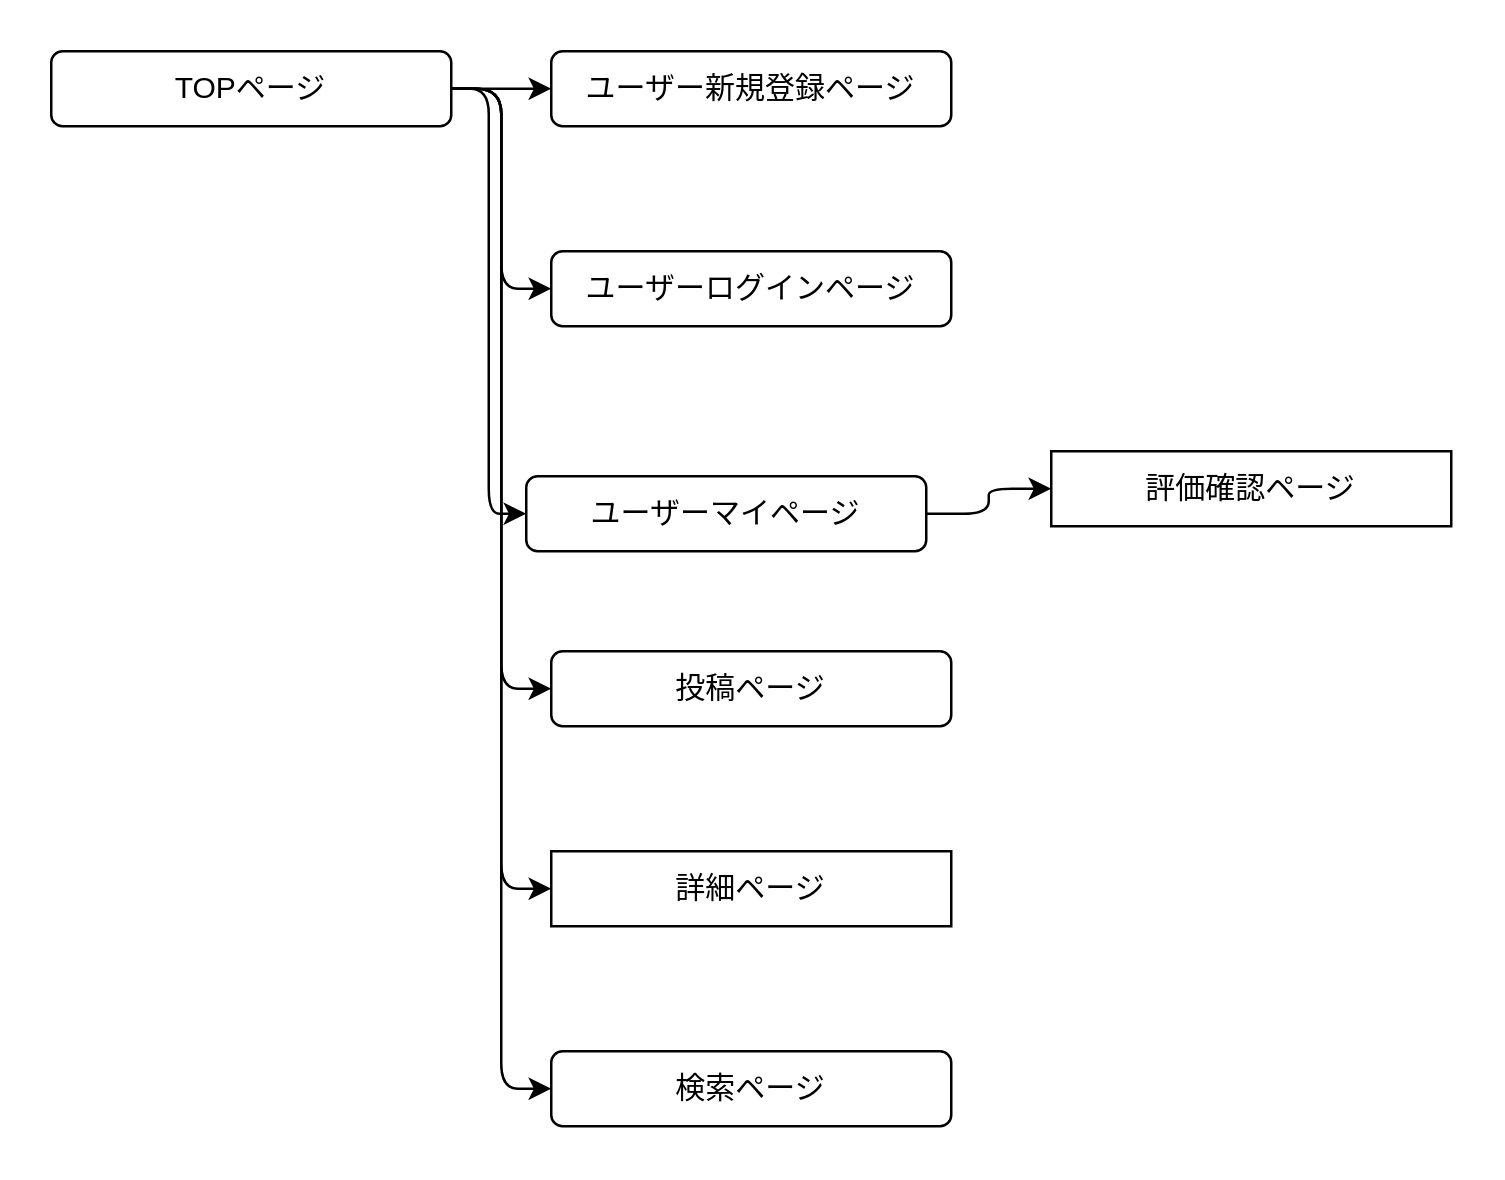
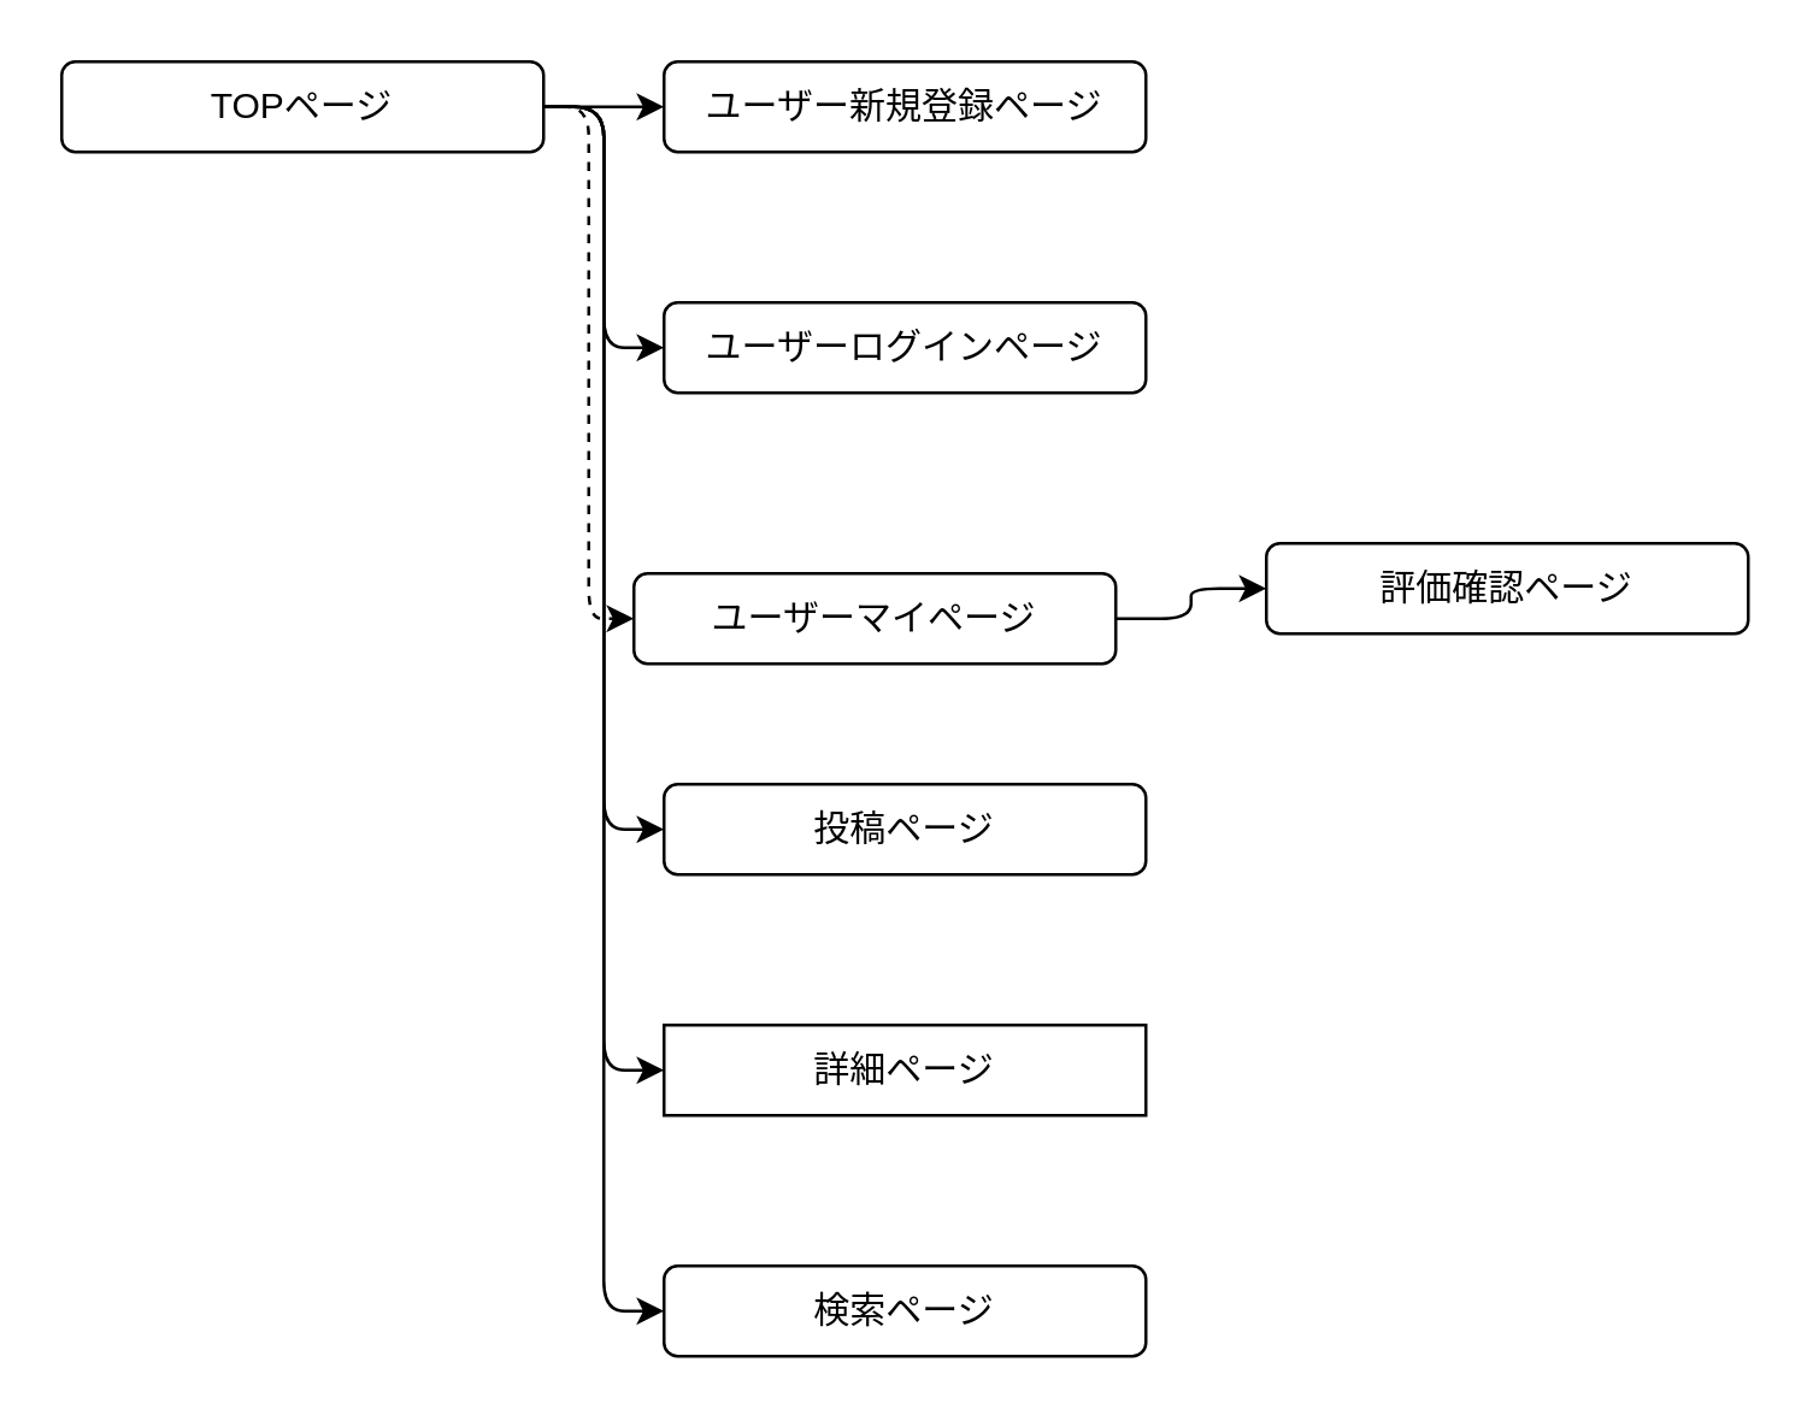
- <mxCell id="4" style="edgeStyle=orthogonalEdgeStyle;html=1;entryX=0;entryY=0.5;entryDx=0;entryDy=0;" edge="1" parent="1" source="8" target="13"><mxGeometry relative="1" as="geometry" /></mxCell>
+ <mxCell id="4" style="edgeStyle=orthogonalEdgeStyle;html=1;entryX=0;entryY=0.5;entryDx=0;entryDy=0;dashed=1;" edge="1" parent="1" source="8" target="13"><mxGeometry relative="1" as="geometry" /></mxCell>
- <mxCell id="14" value="評価確認ページ" style="whiteSpace=wrap;html=1;rounded=0;" vertex="1" parent="1"><mxGeometry x="420" y="180" width="160" height="30" as="geometry" /></mxCell>
+ <mxCell id="14" value="評価確認ページ" style="rounded=1;whiteSpace=wrap;html=1;" vertex="1" parent="1"><mxGeometry x="420" y="180" width="160" height="30" as="geometry" /></mxCell>
